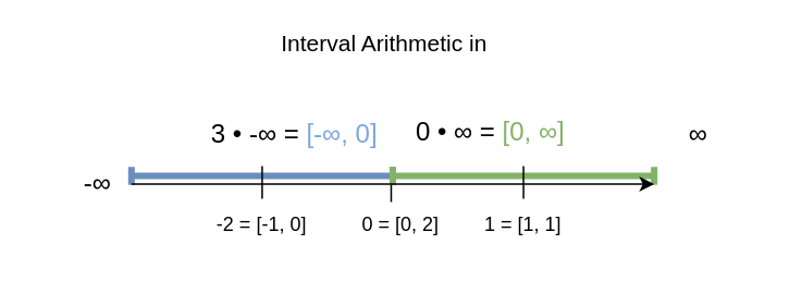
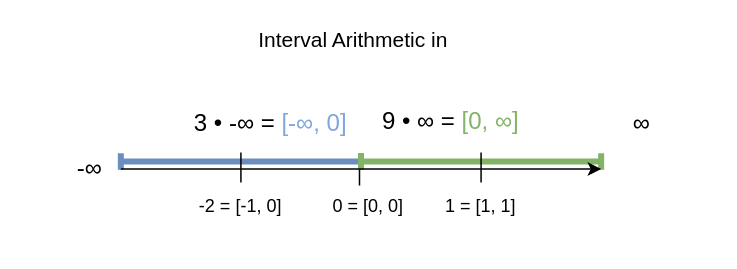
- <mxCell id="7" value="&lt;font style=&quot;font-size: 16px;&quot;&gt;&lt;font style=&quot;font-size: 16px;&quot;&gt;0&amp;nbsp;&lt;span style=&quot;background-color: initial;&quot;&gt;•&amp;nbsp;&lt;/span&gt;∞ =&amp;nbsp;&lt;/font&gt;&lt;font style=&quot;font-size: 16px;&quot; color=&quot;#82b366&quot;&gt;[0,&amp;nbsp;∞]&lt;/font&gt;&lt;/font&gt;" style="text;html=1;align=center;verticalAlign=middle;whiteSpace=wrap;rounded=0;" parent="1" vertex="1"><mxGeometry x="240" y="60" width="120" height="40" as="geometry" /></mxCell>
+ <mxCell id="7" value="&lt;font style=&quot;font-size: 16px;&quot;&gt;&lt;font style=&quot;font-size: 16px;&quot;&gt;9&amp;nbsp;&lt;span style=&quot;background-color: initial;&quot;&gt;•&amp;nbsp;&lt;/span&gt;∞ =&amp;nbsp;&lt;/font&gt;&lt;font style=&quot;font-size: 16px;&quot; color=&quot;#82b366&quot;&gt;[0,&amp;nbsp;∞]&lt;/font&gt;&lt;/font&gt;" style="text;html=1;align=center;verticalAlign=middle;whiteSpace=wrap;rounded=0;" parent="1" vertex="1"><mxGeometry x="240" y="60" width="120" height="40" as="geometry" /></mxCell>
- <mxCell id="13" value="&lt;font style=&quot;font-size: 12px;&quot;&gt;&lt;font style=&quot;font-size: 12px;&quot;&gt;0&amp;nbsp;=&amp;nbsp;&lt;/font&gt;[0,&amp;nbsp;2]&lt;/font&gt;" style="text;html=1;align=center;verticalAlign=middle;whiteSpace=wrap;rounded=0;" parent="1" vertex="1"><mxGeometry x="205" y="117" width="80" height="40" as="geometry" /></mxCell>
+ <mxCell id="13" value="&lt;font style=&quot;font-size: 12px;&quot;&gt;&lt;font style=&quot;font-size: 12px;&quot;&gt;0&amp;nbsp;=&amp;nbsp;&lt;/font&gt;[0,&amp;nbsp;0]&lt;/font&gt;" style="text;html=1;align=center;verticalAlign=middle;whiteSpace=wrap;rounded=0;" parent="1" vertex="1"><mxGeometry x="205" y="117" width="80" height="40" as="geometry" /></mxCell>
